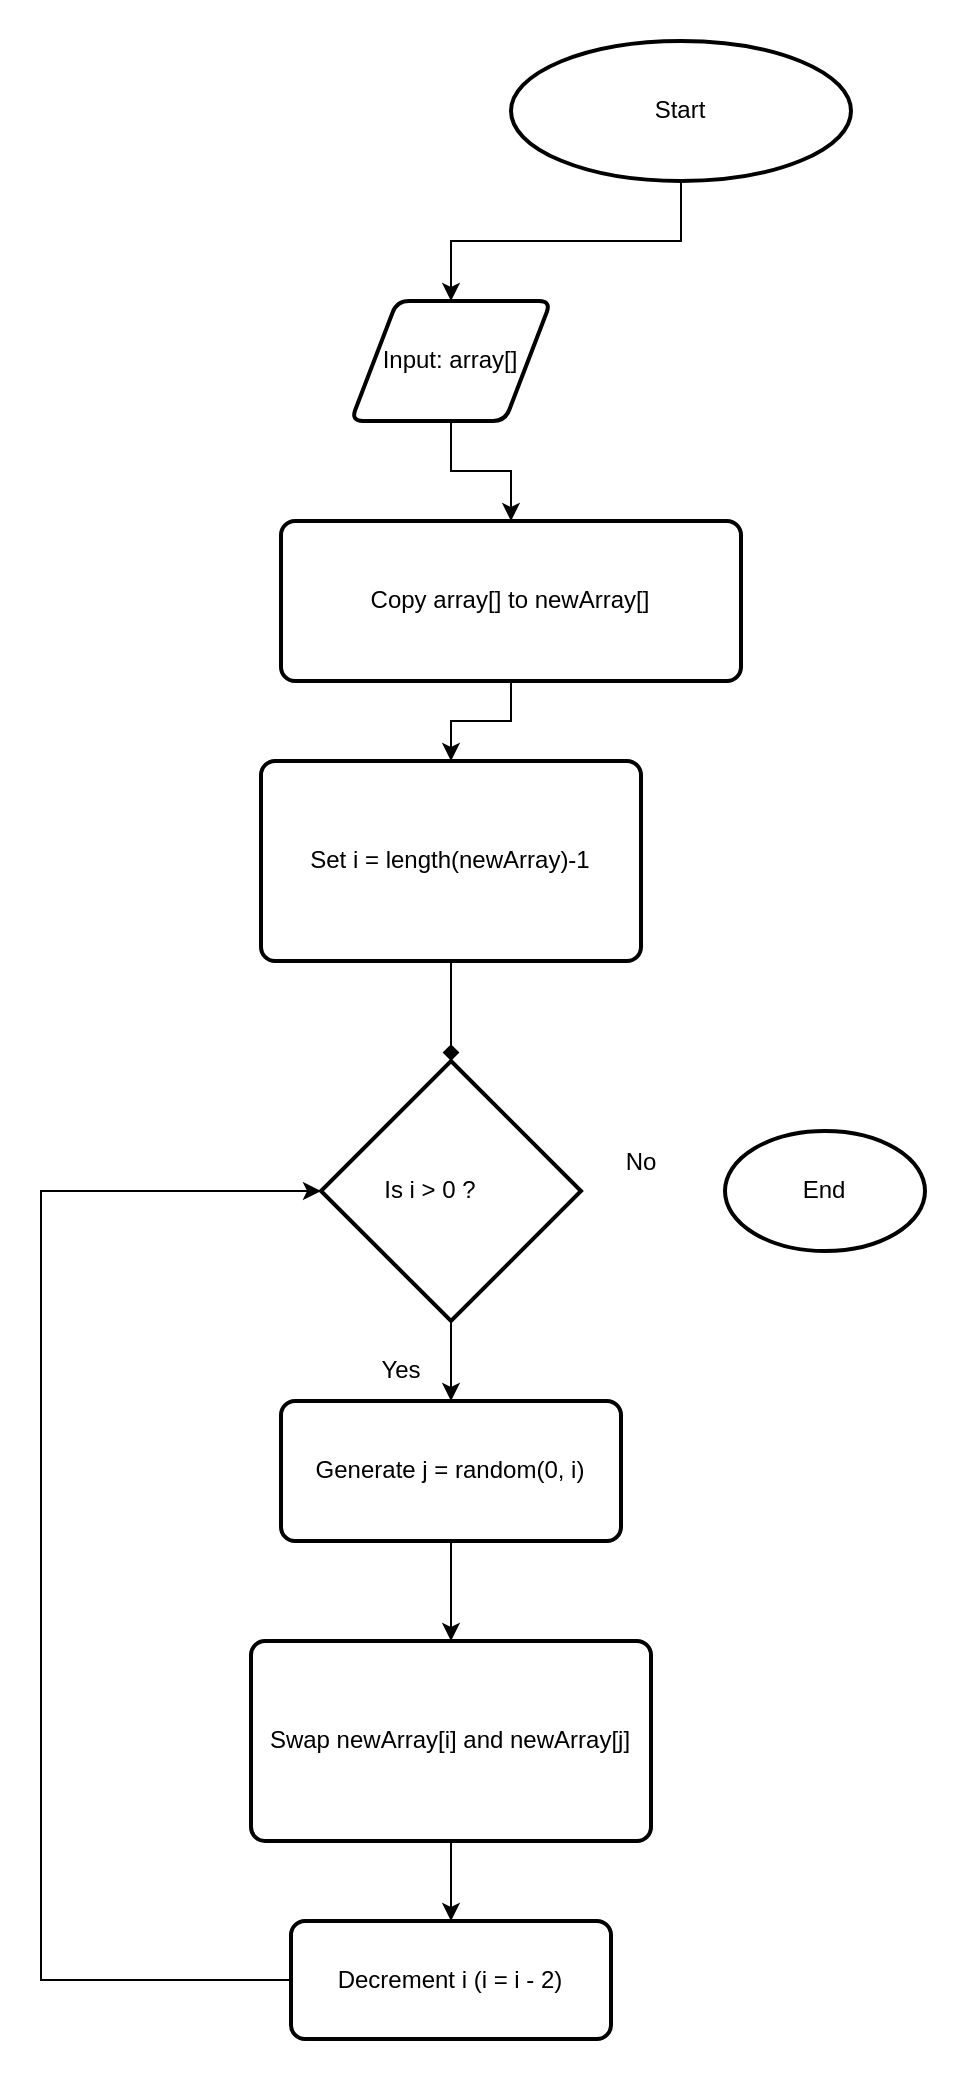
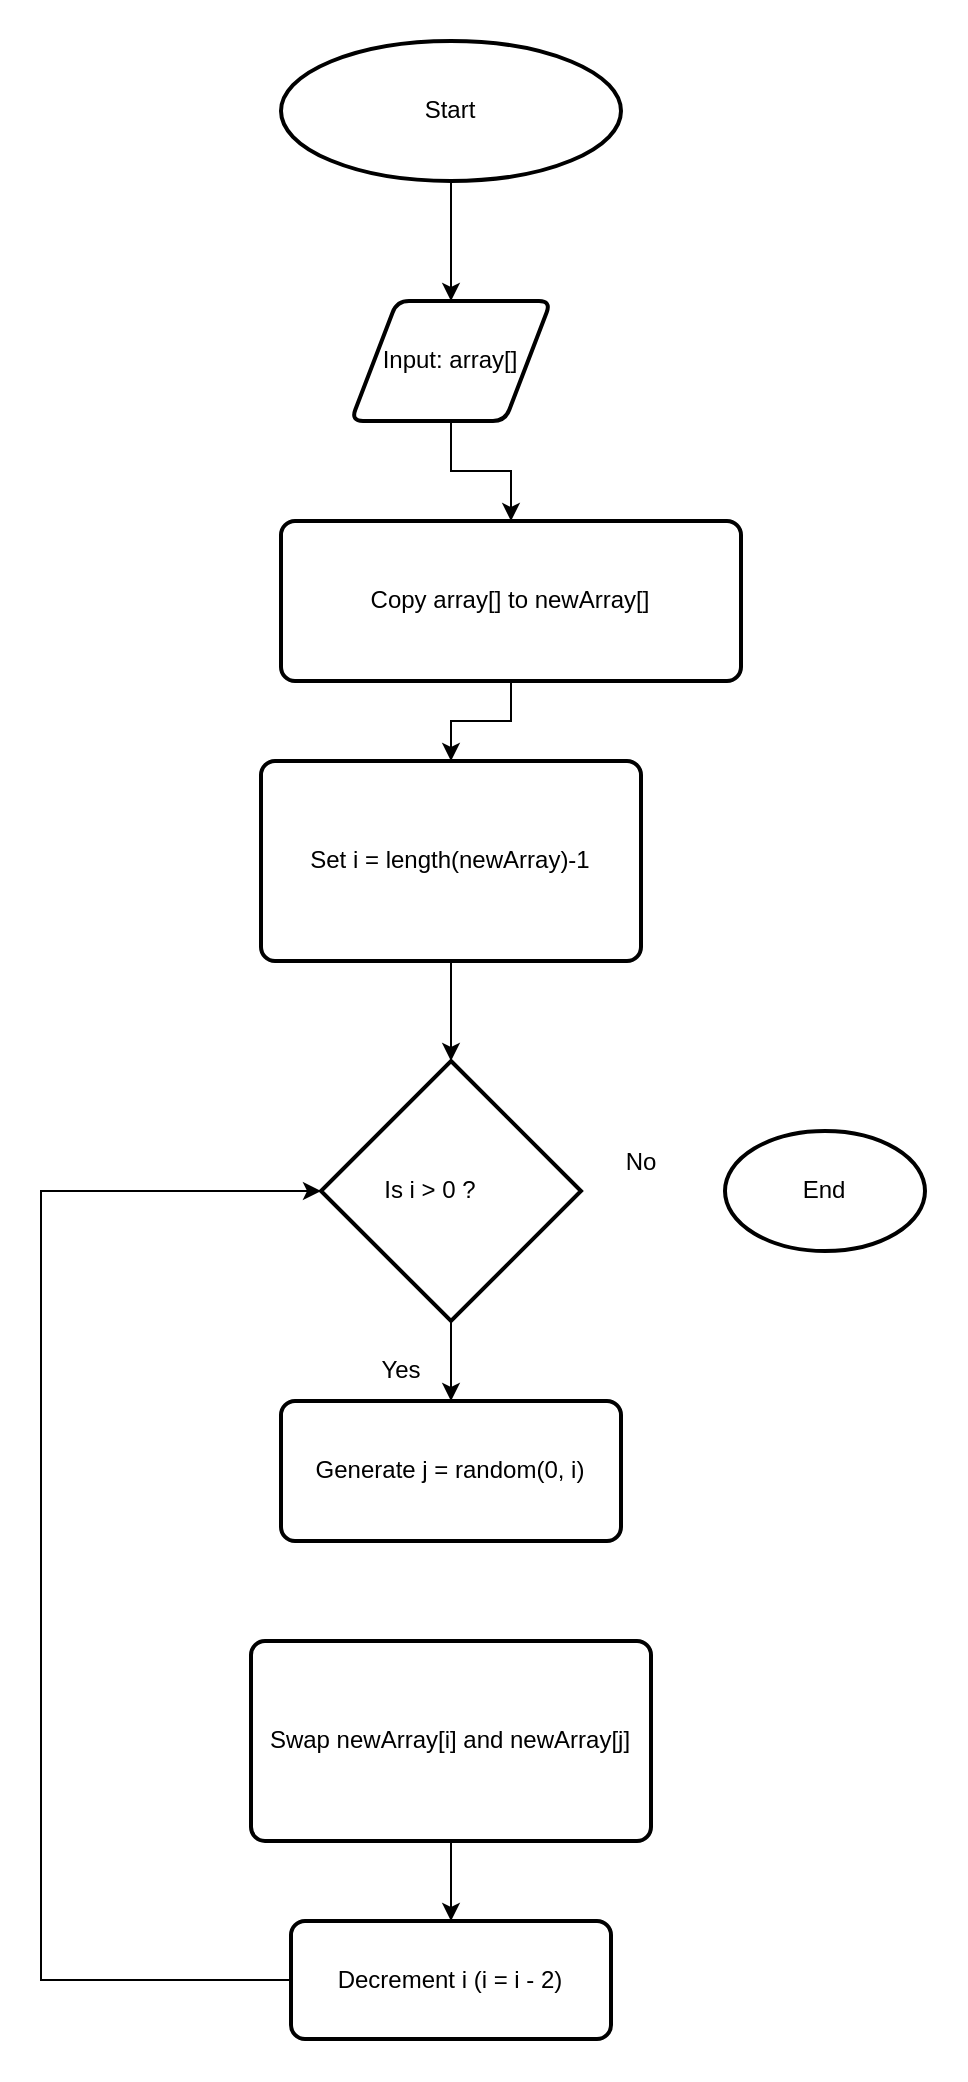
- <mxCell id="3" value="Start" style="strokeWidth=2;html=1;shape=mxgraph.flowchart.start_1;whiteSpace=wrap;" vertex="1" parent="1"><mxGeometry x="255" y="20" width="170" height="70" as="geometry" /></mxCell>
+ <mxCell id="3" value="Start" style="strokeWidth=2;html=1;shape=mxgraph.flowchart.start_1;whiteSpace=wrap;" vertex="1" parent="1"><mxGeometry x="140" y="20" width="170" height="70" as="geometry" /></mxCell>
- <mxCell id="6" style="edgeStyle=orthogonalEdgeStyle;rounded=0;orthogonalLoop=1;jettySize=auto;html=1;entryX=0.5;entryY=0;entryDx=0;entryDy=0;entryPerimeter=0;endArrow=diamond;" edge="1" parent="1" source="7" target="11"><mxGeometry relative="1" as="geometry" /></mxCell>
+ <mxCell id="6" style="edgeStyle=orthogonalEdgeStyle;rounded=0;orthogonalLoop=1;jettySize=auto;html=1;entryX=0.5;entryY=0;entryDx=0;entryDy=0;entryPerimeter=0;" edge="1" parent="1" source="7" target="11"><mxGeometry relative="1" as="geometry" /></mxCell>
- <mxCell id="14" style="edgeStyle=orthogonalEdgeStyle;rounded=0;orthogonalLoop=1;jettySize=auto;html=1;entryX=0.5;entryY=0;entryDx=0;entryDy=0;" edge="1" parent="1" source="15" target="17"><mxGeometry relative="1" as="geometry" /></mxCell>
